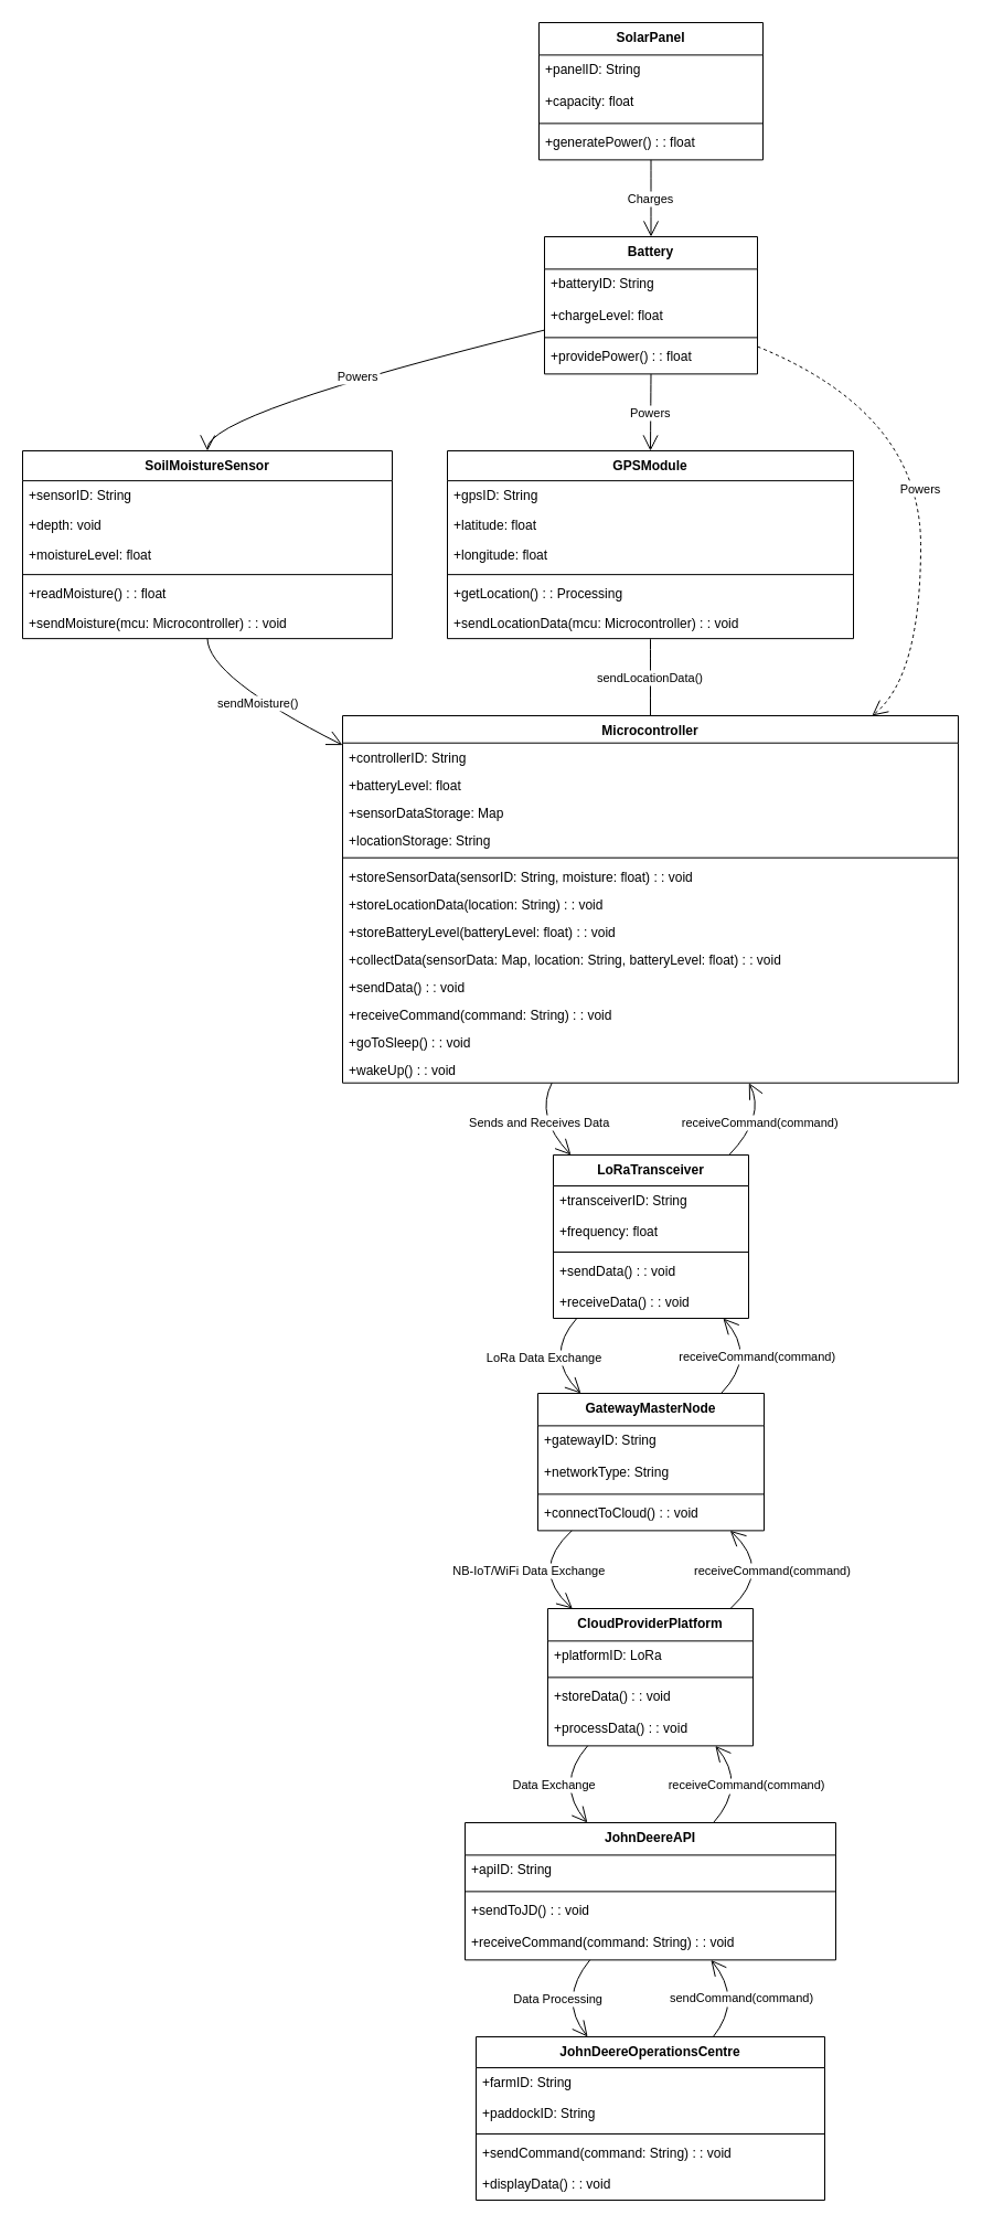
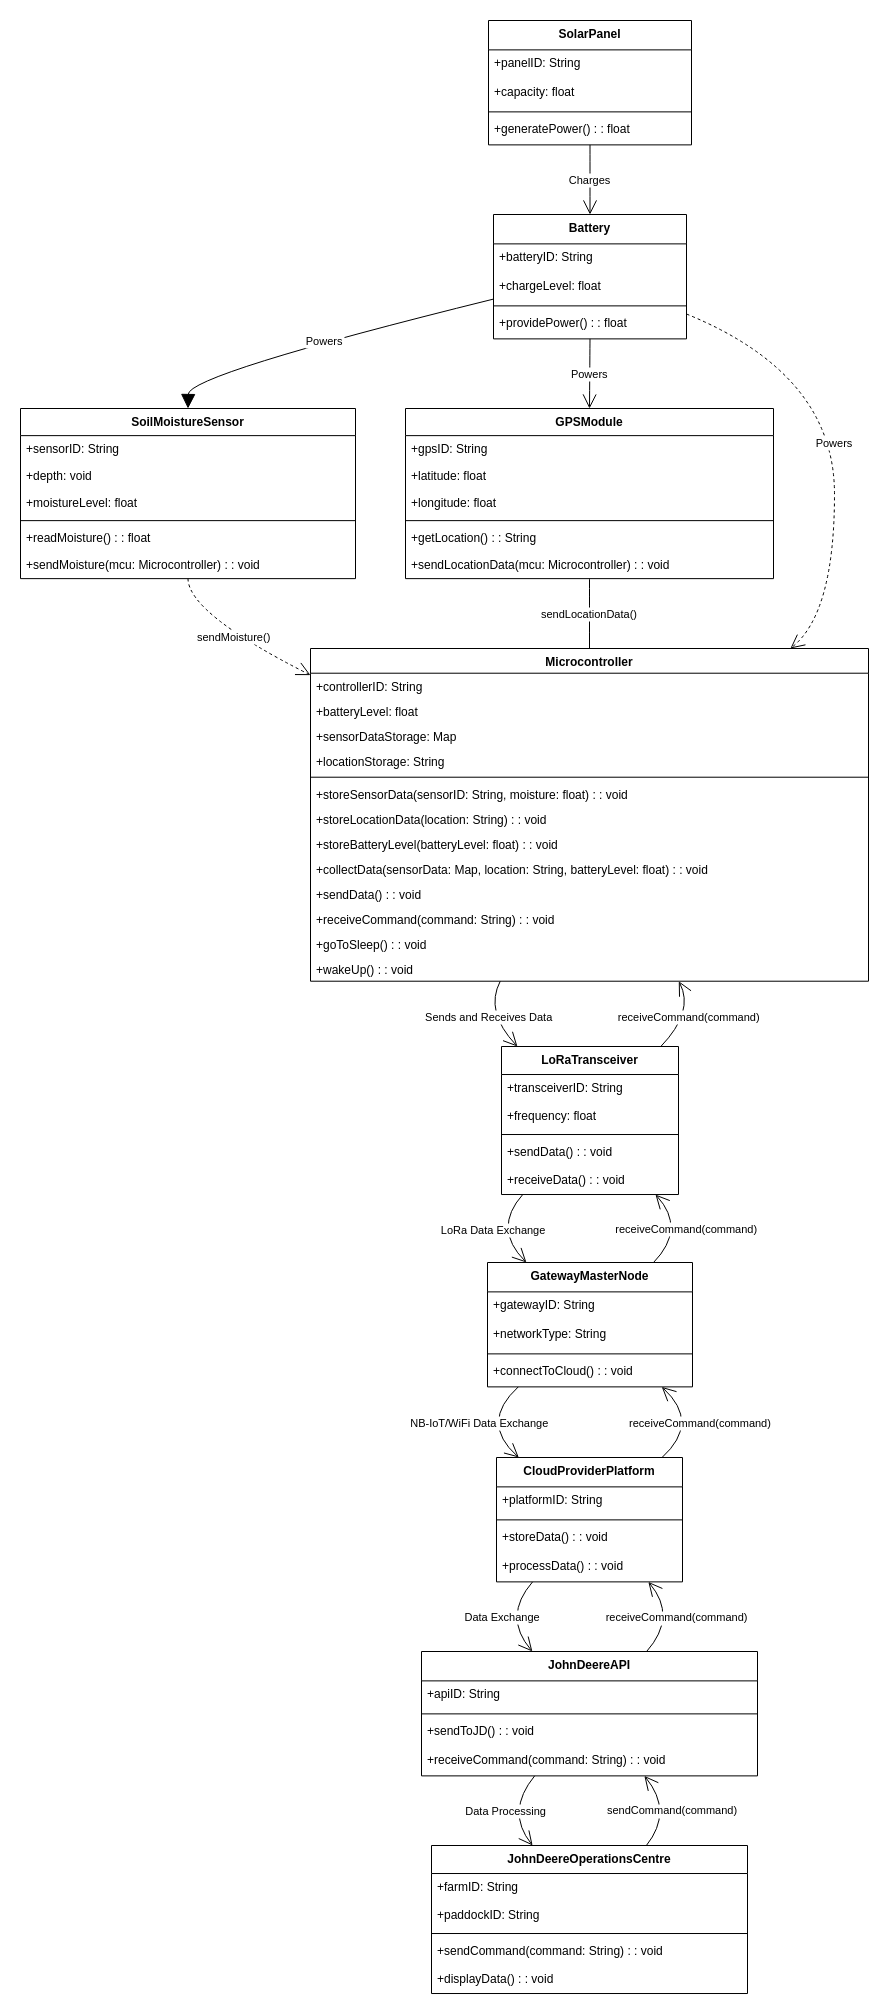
- <mxCell id="71" value="Powers" style="curved=1;startArrow=none;endArrow=open;endSize=12;exitX=0;exitY=0.68;entryX=0.5;entryY=0;rounded=0;" edge="1" parent="1" source="35" target="2"><mxGeometry relative="1" as="geometry"><Array as="points"><mxPoint x="188" y="374" /></Array></mxGeometry></mxCell>
+ <mxCell id="71" value="Powers" style="curved=1;startArrow=none;endArrow=block;endSize=12;exitX=0;exitY=0.68;entryX=0.5;entryY=0;rounded=0;" edge="1" parent="1" source="35" target="2"><mxGeometry relative="1" as="geometry"><Array as="points"><mxPoint x="188" y="374" /></Array></mxGeometry></mxCell>
- <mxCell id="14" value="+getLocation() : : Processing" style="text;strokeColor=none;fillColor=none;align=left;verticalAlign=top;spacingLeft=4;spacingRight=4;overflow=hidden;rotatable=0;points=[[0,0.5],[1,0.5]];portConstraint=eastwest;" vertex="1" parent="9"><mxGeometry y="116.133" width="368" height="27" as="geometry" /></mxCell>
+ <mxCell id="14" value="+getLocation() : : String" style="text;strokeColor=none;fillColor=none;align=left;verticalAlign=top;spacingLeft=4;spacingRight=4;overflow=hidden;rotatable=0;points=[[0,0.5],[1,0.5]];portConstraint=eastwest;" vertex="1" parent="9"><mxGeometry y="116.133" width="368" height="27" as="geometry" /></mxCell>
- <mxCell id="67" value="sendMoisture()" style="curved=1;startArrow=none;endArrow=open;endSize=12;exitX=0.5;exitY=1;entryX=0;entryY=0.08;rounded=0;" edge="1" parent="1" source="2" target="16"><mxGeometry relative="1" as="geometry"><Array as="points"><mxPoint x="188" y="613" /></Array></mxGeometry></mxCell>
+ <mxCell id="67" value="sendMoisture()" style="curved=1;startArrow=none;endArrow=open;endSize=12;exitX=0.5;exitY=1;entryX=0;entryY=0.08;rounded=0;dashed=1;" edge="1" parent="1" source="2" target="16"><mxGeometry relative="1" as="geometry"><Array as="points"><mxPoint x="188" y="613" /></Array></mxGeometry></mxCell>
- <mxCell id="52" value="+platformID: LoRa" style="text;strokeColor=none;fillColor=none;align=left;verticalAlign=top;spacingLeft=4;spacingRight=4;overflow=hidden;rotatable=0;points=[[0,0.5],[1,0.5]];portConstraint=eastwest;" vertex="1" parent="51"><mxGeometry y="29.383" width="186" height="29" as="geometry" /></mxCell>
+ <mxCell id="52" value="+platformID: String" style="text;strokeColor=none;fillColor=none;align=left;verticalAlign=top;spacingLeft=4;spacingRight=4;overflow=hidden;rotatable=0;points=[[0,0.5],[1,0.5]];portConstraint=eastwest;" vertex="1" parent="51"><mxGeometry y="29.383" width="186" height="29" as="geometry" /></mxCell>
